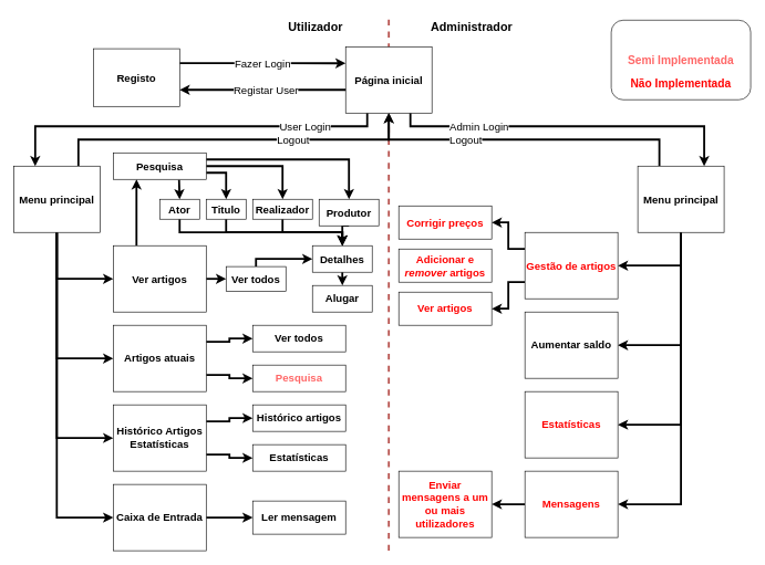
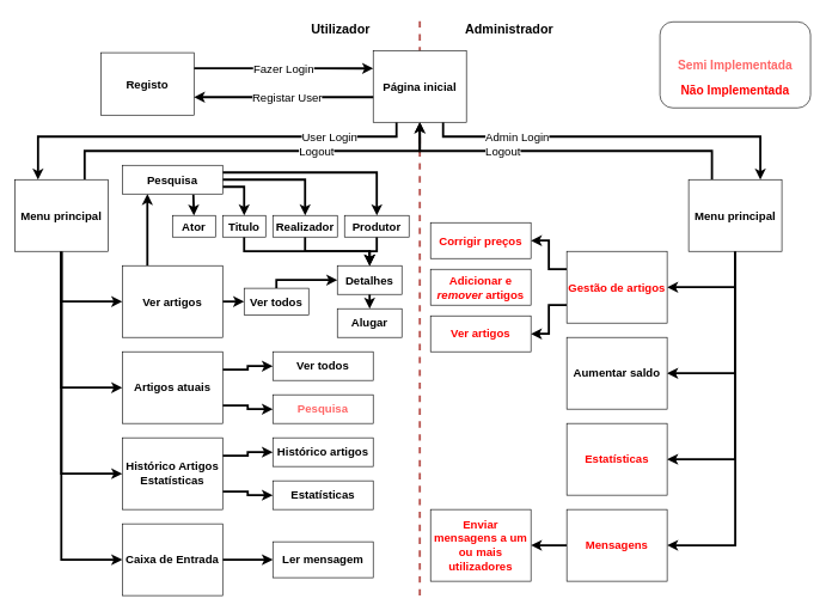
- <mxCell id="67" value="&lt;b style=&quot;font-size: 16px&quot;&gt;Produtor&lt;/b&gt;" style="rounded=0;whiteSpace=wrap;html=1;" vertex="1" parent="1"><mxGeometry x="480" y="300" width="90" height="40" as="geometry" /></mxCell>
+ <mxCell id="67" value="&lt;b style=&quot;font-size: 16px&quot;&gt;Produtor&lt;/b&gt;" style="rounded=0;whiteSpace=wrap;html=1;" vertex="1" parent="1"><mxGeometry x="480" y="300" width="90" height="30" as="geometry" /></mxCell>
- <mxCell id="68" style="edgeStyle=orthogonalEdgeStyle;rounded=0;orthogonalLoop=1;jettySize=auto;html=1;exitX=0.5;exitY=1;exitDx=0;exitDy=0;strokeWidth=3;entryX=0.5;entryY=0;entryDx=0;entryDy=0;" edge="1" parent="1" source="69" target="55"><mxGeometry relative="1" as="geometry"><mxPoint x="440" y="370" as="targetPoint" /></mxGeometry></mxCell>
